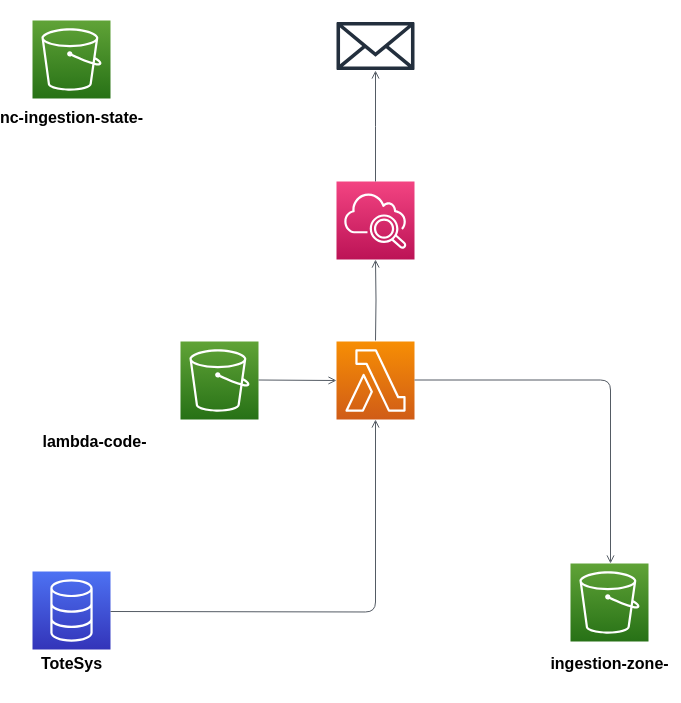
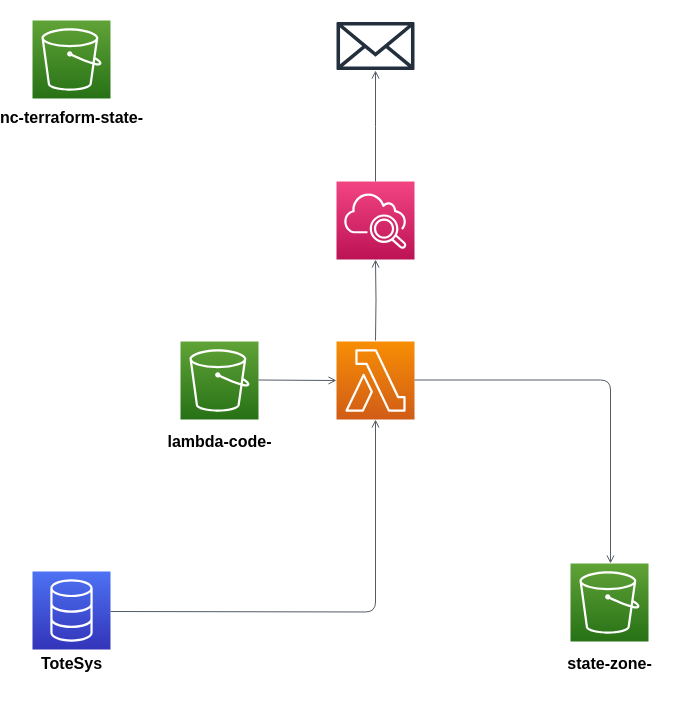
- <mxCell id="17" value="&lt;span style=&quot;font-size: 16px;&quot;&gt;nc-ingestion-state-&lt;/span&gt;" style="text;strokeColor=none;fillColor=none;html=1;fontSize=24;fontStyle=1;verticalAlign=middle;align=center;" parent="1" vertex="1"><mxGeometry x="20" y="95" width="100" height="40" as="geometry" /></mxCell>
+ <mxCell id="17" value="&lt;span style=&quot;font-size: 16px;&quot;&gt;nc-terraform-state-&lt;/span&gt;" style="text;strokeColor=none;fillColor=none;html=1;fontSize=24;fontStyle=1;verticalAlign=middle;align=center;" parent="1" vertex="1"><mxGeometry x="20" y="95" width="100" height="40" as="geometry" /></mxCell>
- <mxCell id="5" value="&lt;font style=&quot;font-size: 16px;&quot;&gt;lambda-code-&lt;/font&gt;" style="text;strokeColor=none;fillColor=none;html=1;fontSize=24;fontStyle=1;verticalAlign=middle;align=center;" parent="1" vertex="1"><mxGeometry x="43" y="419" width="100" height="40" as="geometry" /></mxCell>
+ <mxCell id="5" value="&lt;font style=&quot;font-size: 16px;&quot;&gt;lambda-code-&lt;/font&gt;" style="text;strokeColor=none;fillColor=none;html=1;fontSize=24;fontStyle=1;verticalAlign=middle;align=center;" parent="1" vertex="1"><mxGeometry x="168" y="419" width="100" height="40" as="geometry" /></mxCell>
- <mxCell id="6" value="&lt;font style=&quot;font-size: 16px;&quot;&gt;ingestion-zone-&lt;/font&gt;" style="text;strokeColor=none;fillColor=none;html=1;fontSize=24;fontStyle=1;verticalAlign=middle;align=center;" parent="1" vertex="1"><mxGeometry x="558" y="641" width="100" height="40" as="geometry" /></mxCell>
+ <mxCell id="6" value="&lt;font style=&quot;font-size: 16px;&quot;&gt;state-zone-&lt;/font&gt;" style="text;strokeColor=none;fillColor=none;html=1;fontSize=24;fontStyle=1;verticalAlign=middle;align=center;" parent="1" vertex="1"><mxGeometry x="558" y="641" width="100" height="40" as="geometry" /></mxCell>
